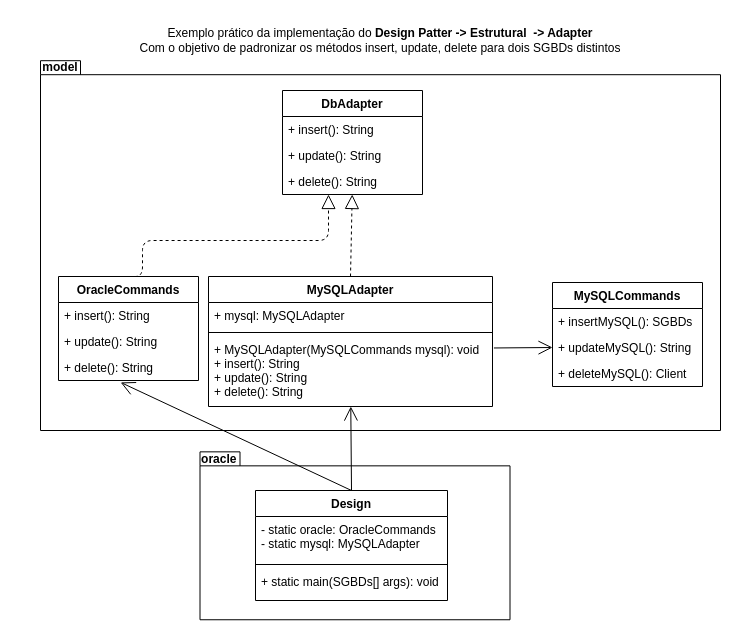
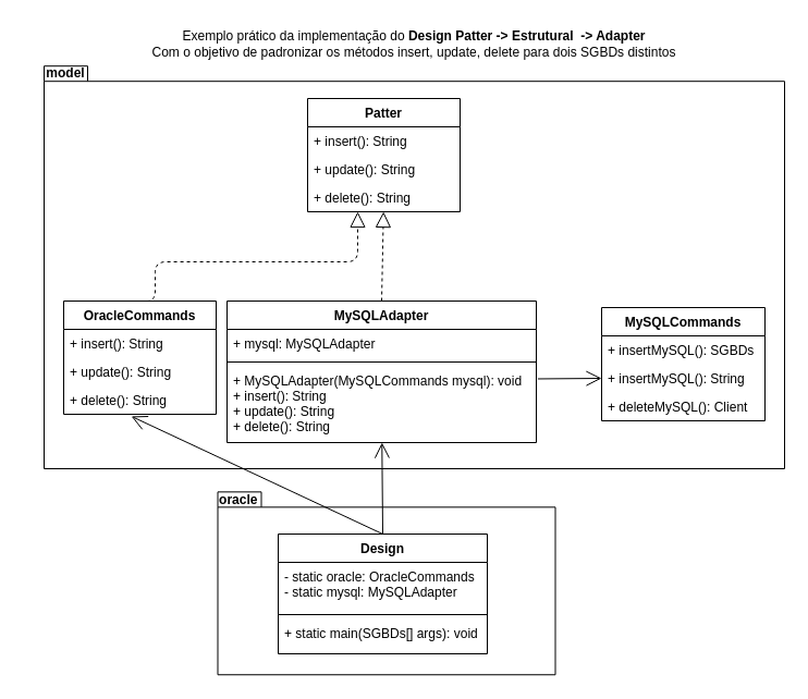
- <mxCell id="6" value="DbAdapter" style="swimlane;fontStyle=1;childLayout=stackLayout;horizontal=1;startSize=26;fillColor=none;horizontalStack=0;resizeParent=1;resizeParentMax=0;resizeLast=0;collapsible=1;marginBottom=0;" vertex="1" parent="1"><mxGeometry x="282" y="90" width="140" height="104" as="geometry"><mxRectangle x="340" y="180" width="90" height="26" as="alternateBounds" /></mxGeometry></mxCell>
+ <mxCell id="6" value="Patter" style="swimlane;fontStyle=1;childLayout=stackLayout;horizontal=1;startSize=26;fillColor=none;horizontalStack=0;resizeParent=1;resizeParentMax=0;resizeLast=0;collapsible=1;marginBottom=0;" vertex="1" parent="1"><mxGeometry x="282" y="90" width="140" height="104" as="geometry"><mxRectangle x="340" y="180" width="90" height="26" as="alternateBounds" /></mxGeometry></mxCell>
- <mxCell id="22" value="+ updateMySQL(): String" style="text;strokeColor=none;fillColor=none;align=left;verticalAlign=top;spacingLeft=4;spacingRight=4;overflow=hidden;rotatable=0;points=[[0,0.5],[1,0.5]];portConstraint=eastwest;" vertex="1" parent="20"><mxGeometry y="52" width="150" height="26" as="geometry" /></mxCell>
+ <mxCell id="22" value="+ insertMySQL(): String" style="text;strokeColor=none;fillColor=none;align=left;verticalAlign=top;spacingLeft=4;spacingRight=4;overflow=hidden;rotatable=0;points=[[0,0.5],[1,0.5]];portConstraint=eastwest;" vertex="1" parent="20"><mxGeometry y="52" width="150" height="26" as="geometry" /></mxCell>
